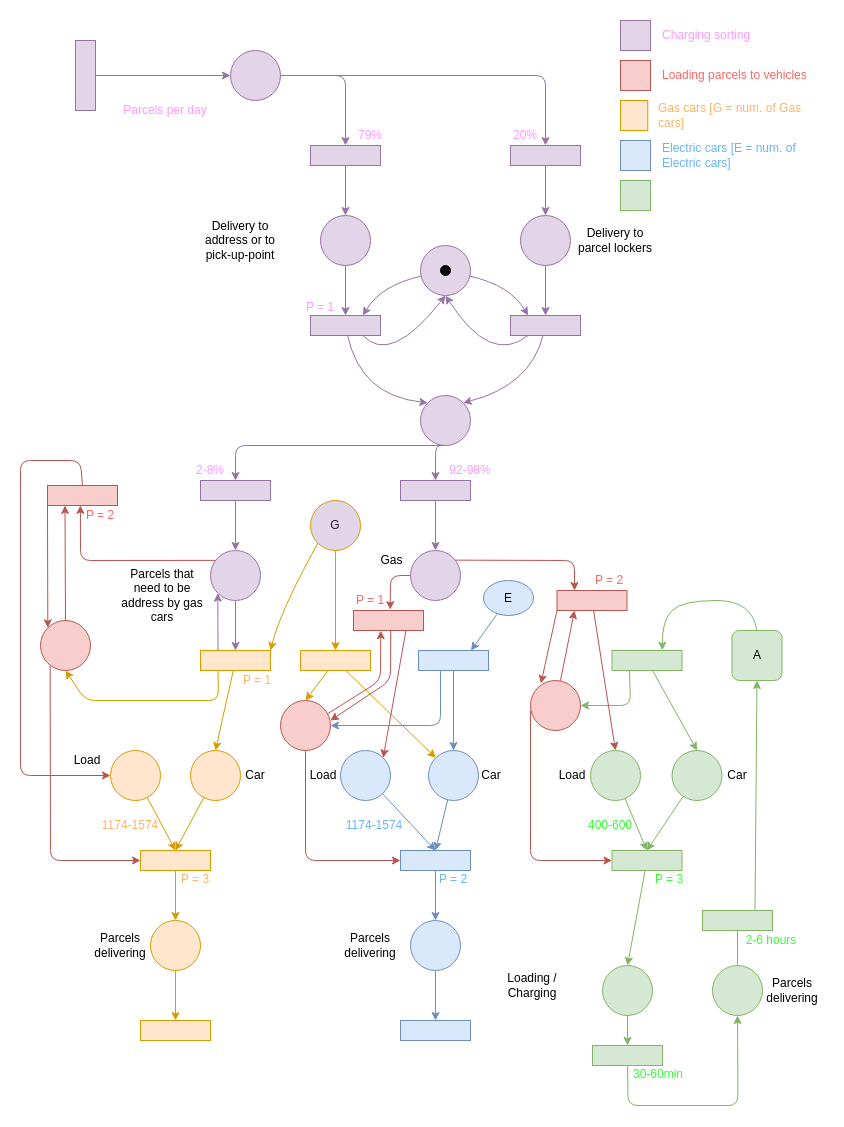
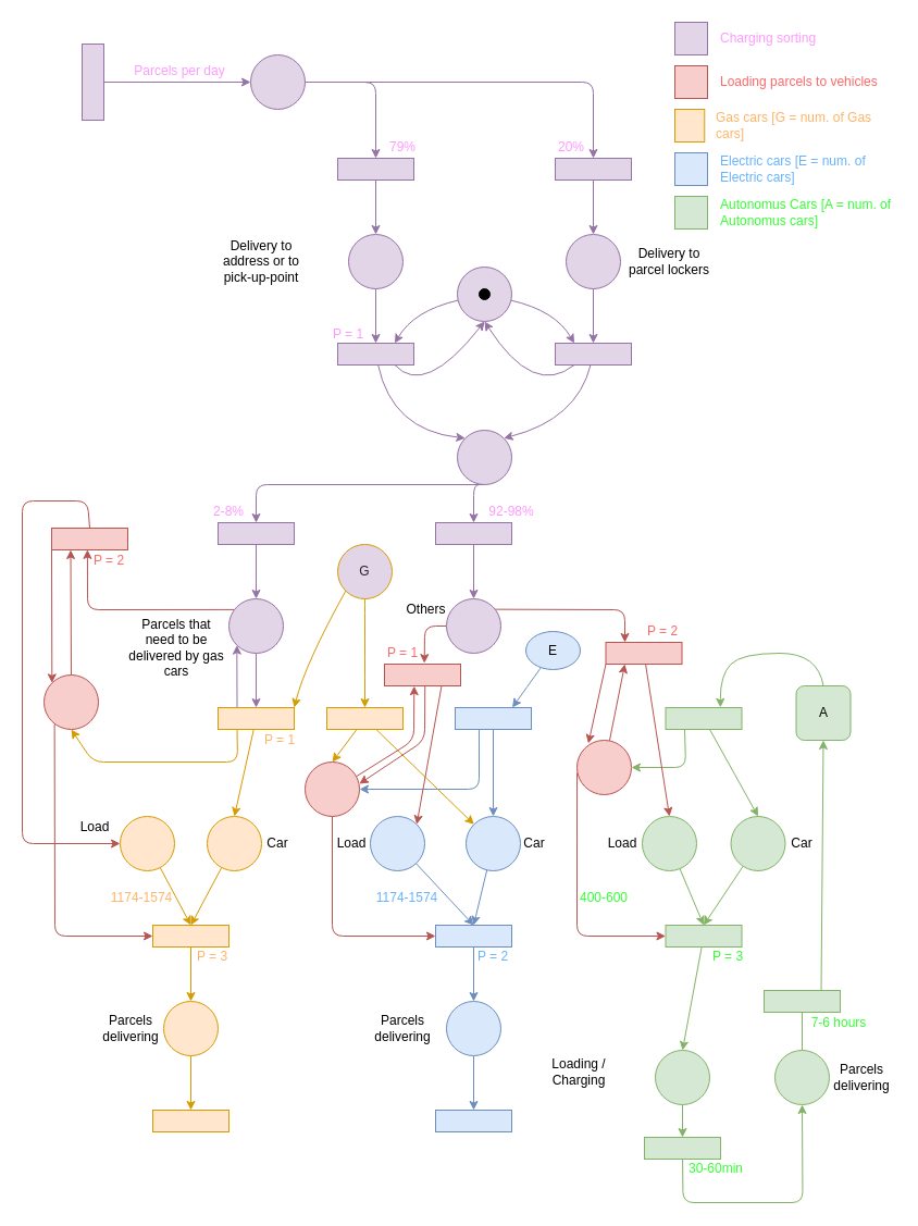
- <mxCell id="115" value="Parcels per day" style="text;html=1;strokeColor=none;fillColor=none;align=center;verticalAlign=middle;whiteSpace=wrap;rounded=0;fontColor=#FF99FF;" parent="1" vertex="1"><mxGeometry x="120" y="95" width="90" height="30" as="geometry" /></mxCell>
+ <mxCell id="115" value="Parcels per day" style="text;html=1;strokeColor=none;fillColor=none;align=center;verticalAlign=middle;whiteSpace=wrap;rounded=0;fontColor=#FF99FF;" parent="1" vertex="1"><mxGeometry x="120" y="50" width="90" height="30" as="geometry" /></mxCell>
+ <mxCell id="94" value="&lt;font color=&quot;#33ff33&quot;&gt;Autonomus Cars [A = num. of Autonomus cars]&lt;/font&gt;" style="text;html=1;strokeColor=none;fillColor=none;align=left;verticalAlign=middle;whiteSpace=wrap;rounded=0;" parent="92" vertex="1"><mxGeometry x="40" width="160" height="30" as="geometry" /></mxCell>
- <mxCell id="120" value="Gas" style="text;html=1;strokeColor=none;fillColor=none;align=center;verticalAlign=middle;whiteSpace=wrap;rounded=0;fontColor=#000000;" parent="1" vertex="1"><mxGeometry x="357.5" y="540" width="67" height="40" as="geometry" /></mxCell>
+ <mxCell id="120" value="Others" style="text;html=1;strokeColor=none;fillColor=none;align=center;verticalAlign=middle;whiteSpace=wrap;rounded=0;fontColor=#000000;" parent="1" vertex="1"><mxGeometry x="357.5" y="540" width="67" height="40" as="geometry" /></mxCell>
- <mxCell id="119" value="Parcels that need to be address by gas cars" style="text;html=1;strokeColor=none;fillColor=none;align=center;verticalAlign=middle;whiteSpace=wrap;rounded=0;fontColor=#000000;" parent="1" vertex="1"><mxGeometry x="117" y="580" width="90" height="30" as="geometry" /></mxCell>
+ <mxCell id="119" value="Parcels that need to be delivered by gas cars" style="text;html=1;strokeColor=none;fillColor=none;align=center;verticalAlign=middle;whiteSpace=wrap;rounded=0;fontColor=#000000;" parent="1" vertex="1"><mxGeometry x="117" y="580" width="90" height="30" as="geometry" /></mxCell>
- <mxCell id="109" value="&lt;font color=&quot;#33ff33&quot;&gt;400-600&lt;/font&gt;" style="text;html=1;strokeColor=none;fillColor=none;align=center;verticalAlign=middle;whiteSpace=wrap;rounded=0;fontColor=#000000;" parent="1" vertex="1"><mxGeometry x="580" y="810" width="60" height="30" as="geometry" /></mxCell>
+ <mxCell id="109" value="&lt;font color=&quot;#33ff33&quot;&gt;400-600&lt;/font&gt;" style="text;html=1;strokeColor=none;fillColor=none;align=center;verticalAlign=middle;whiteSpace=wrap;rounded=0;fontColor=#000000;" parent="1" vertex="1"><mxGeometry x="525" y="810" width="60" height="30" as="geometry" /></mxCell>
- <mxCell id="116" value="&lt;font color=&quot;#33ff33&quot;&gt;2-6 hours&lt;/font&gt;" style="text;html=1;strokeColor=none;fillColor=none;align=center;verticalAlign=middle;whiteSpace=wrap;rounded=0;fontColor=#000000;" parent="1" vertex="1"><mxGeometry x="740.5" y="925" width="60" height="30" as="geometry" /></mxCell>
+ <mxCell id="116" value="&lt;font color=&quot;#33ff33&quot;&gt;7-6 hours&lt;/font&gt;" style="text;html=1;strokeColor=none;fillColor=none;align=center;verticalAlign=middle;whiteSpace=wrap;rounded=0;fontColor=#000000;" parent="1" vertex="1"><mxGeometry x="740.5" y="925" width="60" height="30" as="geometry" /></mxCell>
